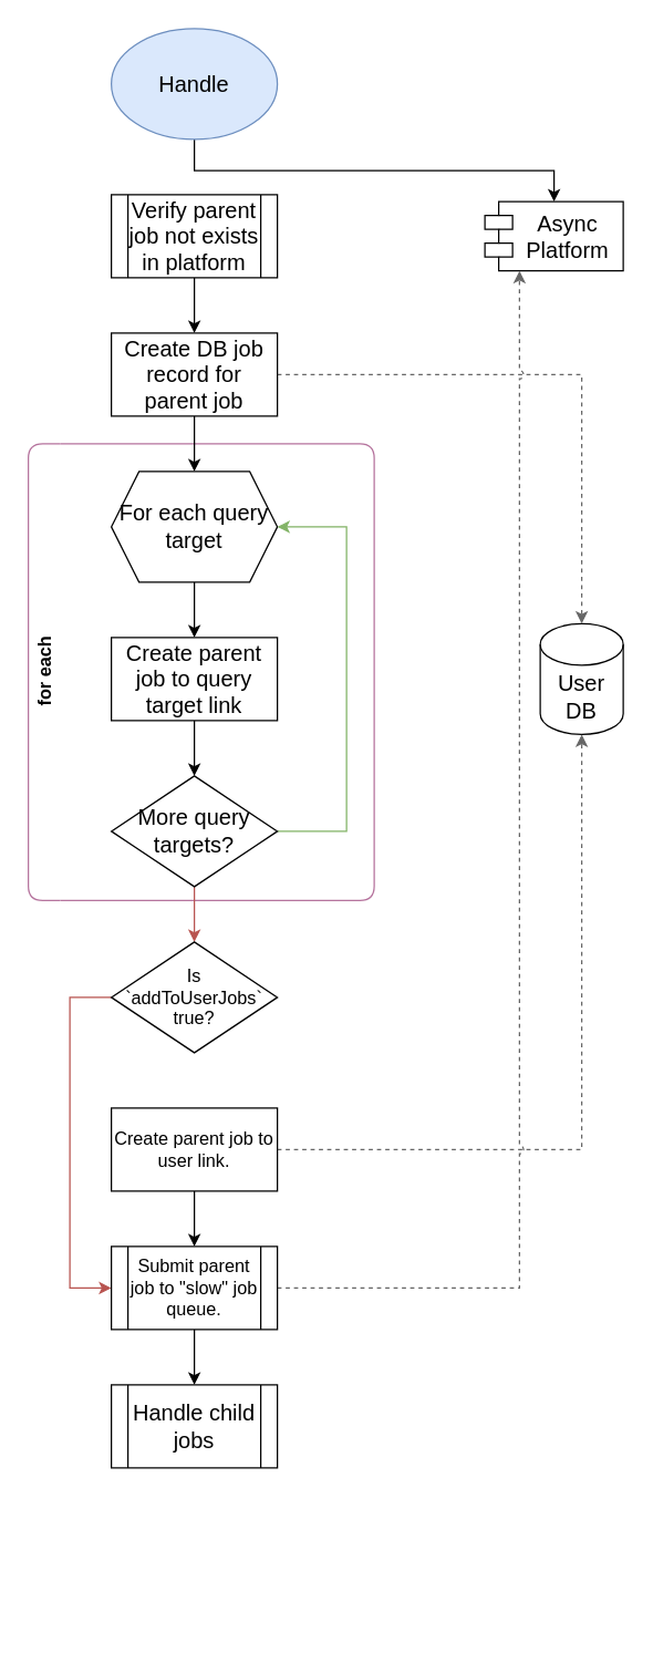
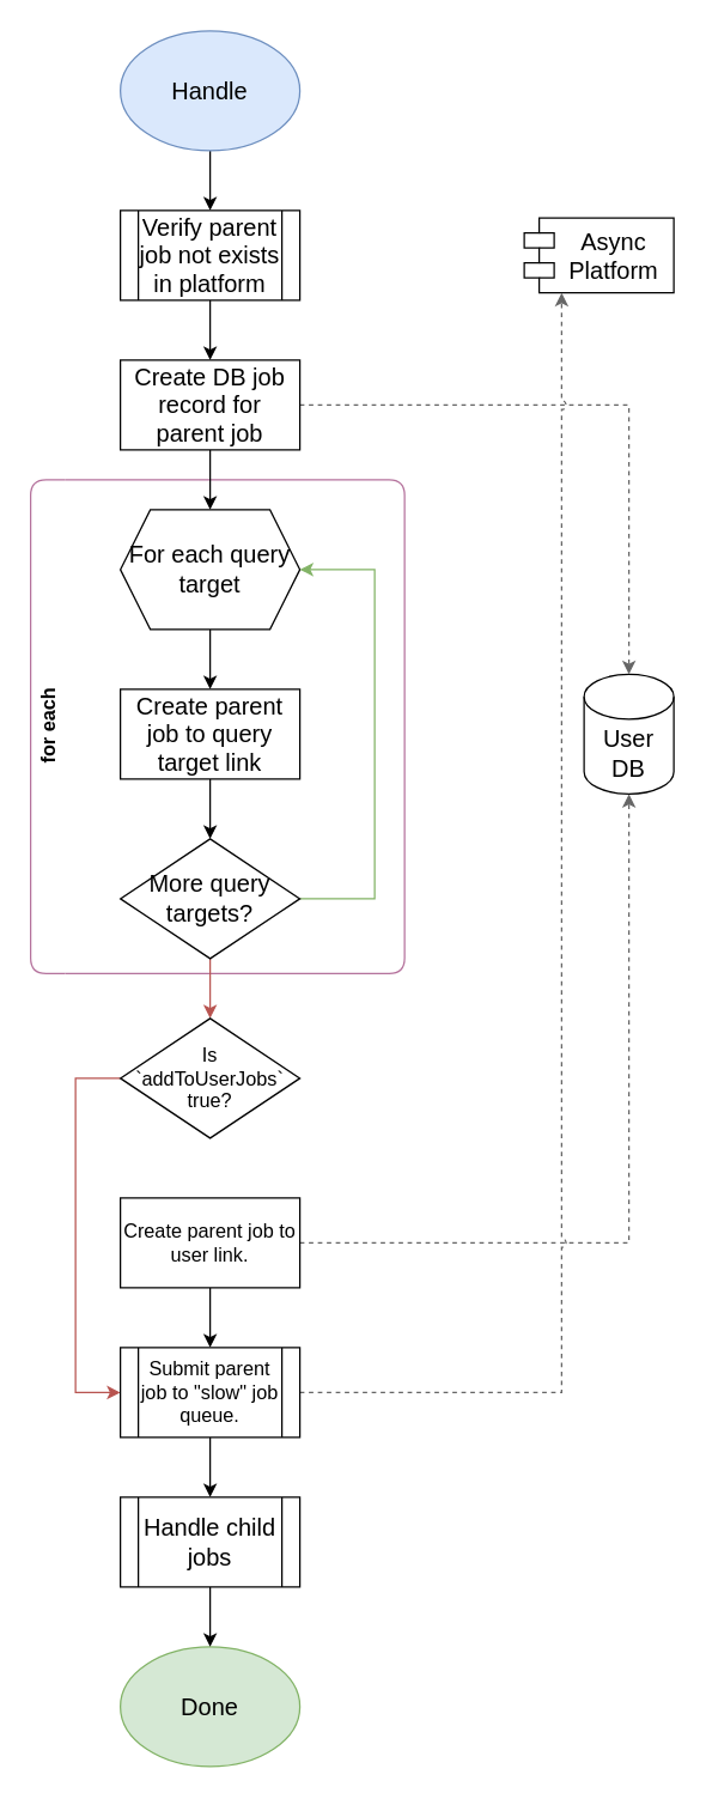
- <mxCell id="3" style="edgeStyle=orthogonalEdgeStyle;rounded=0;orthogonalLoop=1;jettySize=auto;html=1;exitX=0.5;exitY=1;exitDx=0;exitDy=0;fontSize=16;" edge="1" parent="1" source="4" target="7"><mxGeometry relative="1" as="geometry" /></mxCell>
+ <mxCell id="3" style="edgeStyle=orthogonalEdgeStyle;rounded=0;orthogonalLoop=1;jettySize=auto;html=1;exitX=0.5;exitY=1;exitDx=0;exitDy=0;entryX=0.5;entryY=0;entryDx=0;entryDy=0;fontSize=16;" edge="1" parent="1" source="4" target="6"><mxGeometry relative="1" as="geometry" /></mxCell>
+ <mxCell id="28" style="edgeStyle=orthogonalEdgeStyle;rounded=0;jumpStyle=arc;orthogonalLoop=1;jettySize=auto;html=1;exitX=0.5;exitY=1;exitDx=0;exitDy=0;entryX=0.5;entryY=0;entryDx=0;entryDy=0;fontSize=16;" edge="1" parent="1" source="29" target="27"><mxGeometry relative="1" as="geometry" /></mxCell>
+ <mxCell id="27" value="Done" style="ellipse;whiteSpace=wrap;html=1;rounded=0;shadow=0;glass=0;sketch=0;fontSize=16;fillColor=#d5e8d4;strokeColor=#82b366;" vertex="1" parent="1"><mxGeometry x="80" y="1100" width="120" height="80" as="geometry" /></mxCell>
